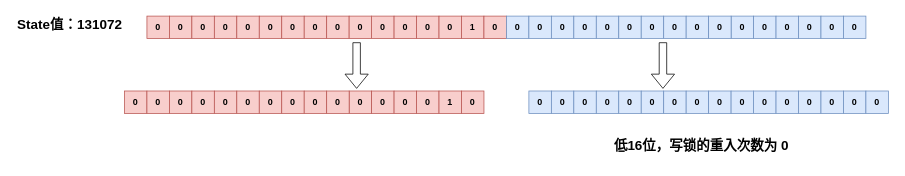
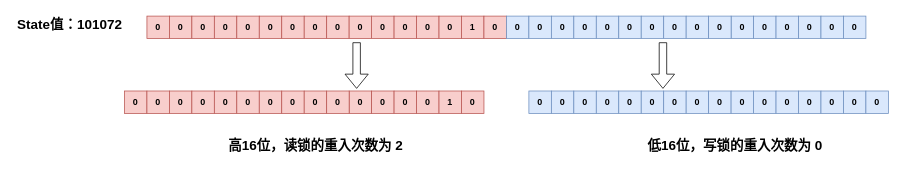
- <mxCell id="50" value="&lt;span style=&quot;font-size: 18px&quot;&gt;State值：131072&lt;/span&gt;" style="text;html=1;resizable=0;points=[];autosize=1;align=left;verticalAlign=top;spacingTop=-4;fontStyle=1;fontSize=18;" vertex="1" parent="1"><mxGeometry x="20" y="20" width="160" height="32" as="geometry" /></mxCell>
+ <mxCell id="50" value="&lt;span style=&quot;font-size: 18px&quot;&gt;State值：101072&lt;/span&gt;" style="text;html=1;resizable=0;points=[];autosize=1;align=left;verticalAlign=top;spacingTop=-4;fontStyle=1;fontSize=18;" vertex="1" parent="1"><mxGeometry x="20" y="20" width="160" height="32" as="geometry" /></mxCell>
+ <mxCell id="69" value="高16位，读锁的重入次数为 2" style="text;html=1;resizable=0;points=[];autosize=1;align=left;verticalAlign=top;spacingTop=-4;fontSize=18;fontStyle=1" vertex="1" parent="1"><mxGeometry x="302" y="181" width="256" height="32" as="geometry" /></mxCell>
- <mxCell id="70" value="低16位，写锁的重入次数为 0" style="text;html=1;resizable=0;points=[];autosize=1;align=left;verticalAlign=top;spacingTop=-4;fontSize=18;fontStyle=1" vertex="1" parent="1"><mxGeometry x="817" y="181" width="256" height="32" as="geometry" /></mxCell>
+ <mxCell id="70" value="低16位，写锁的重入次数为 0" style="text;html=1;resizable=0;points=[];autosize=1;align=left;verticalAlign=top;spacingTop=-4;fontSize=18;fontStyle=1" vertex="1" parent="1"><mxGeometry x="862" y="181" width="256" height="32" as="geometry" /></mxCell>
